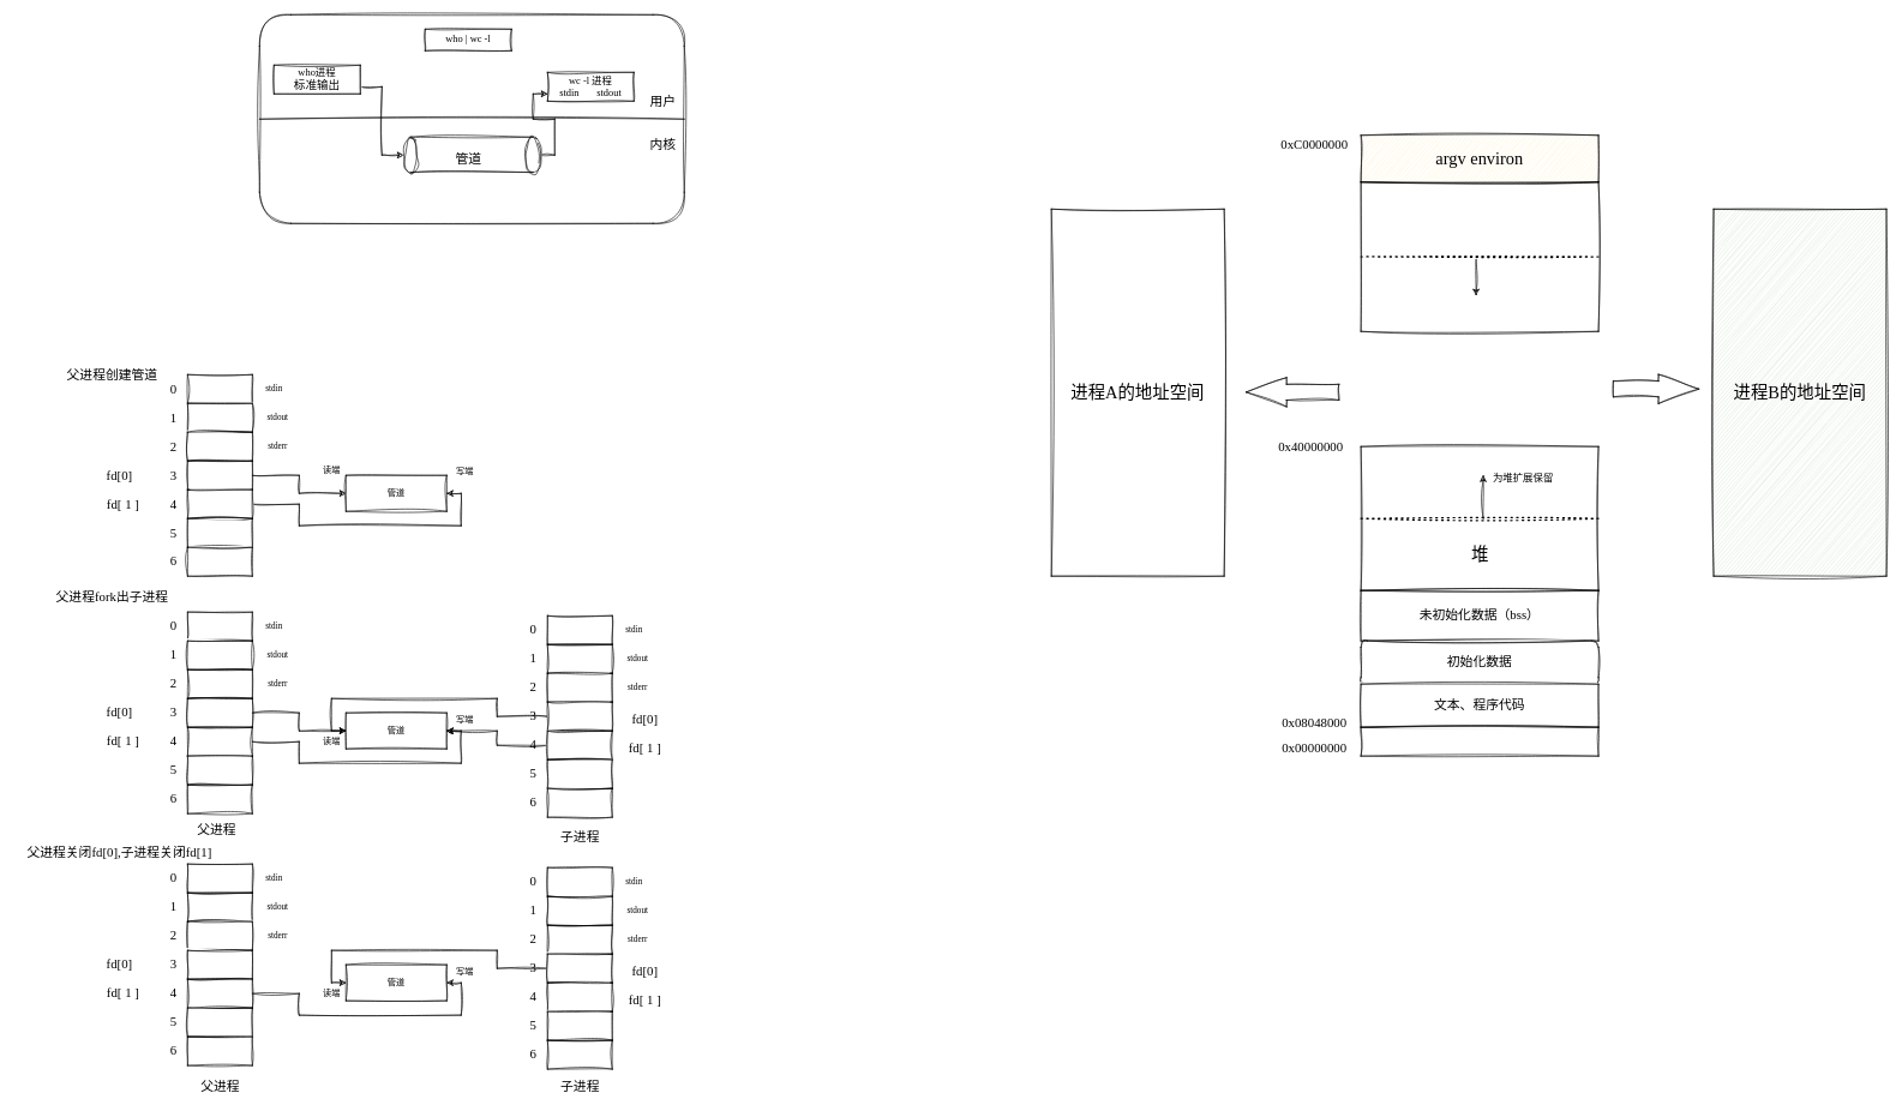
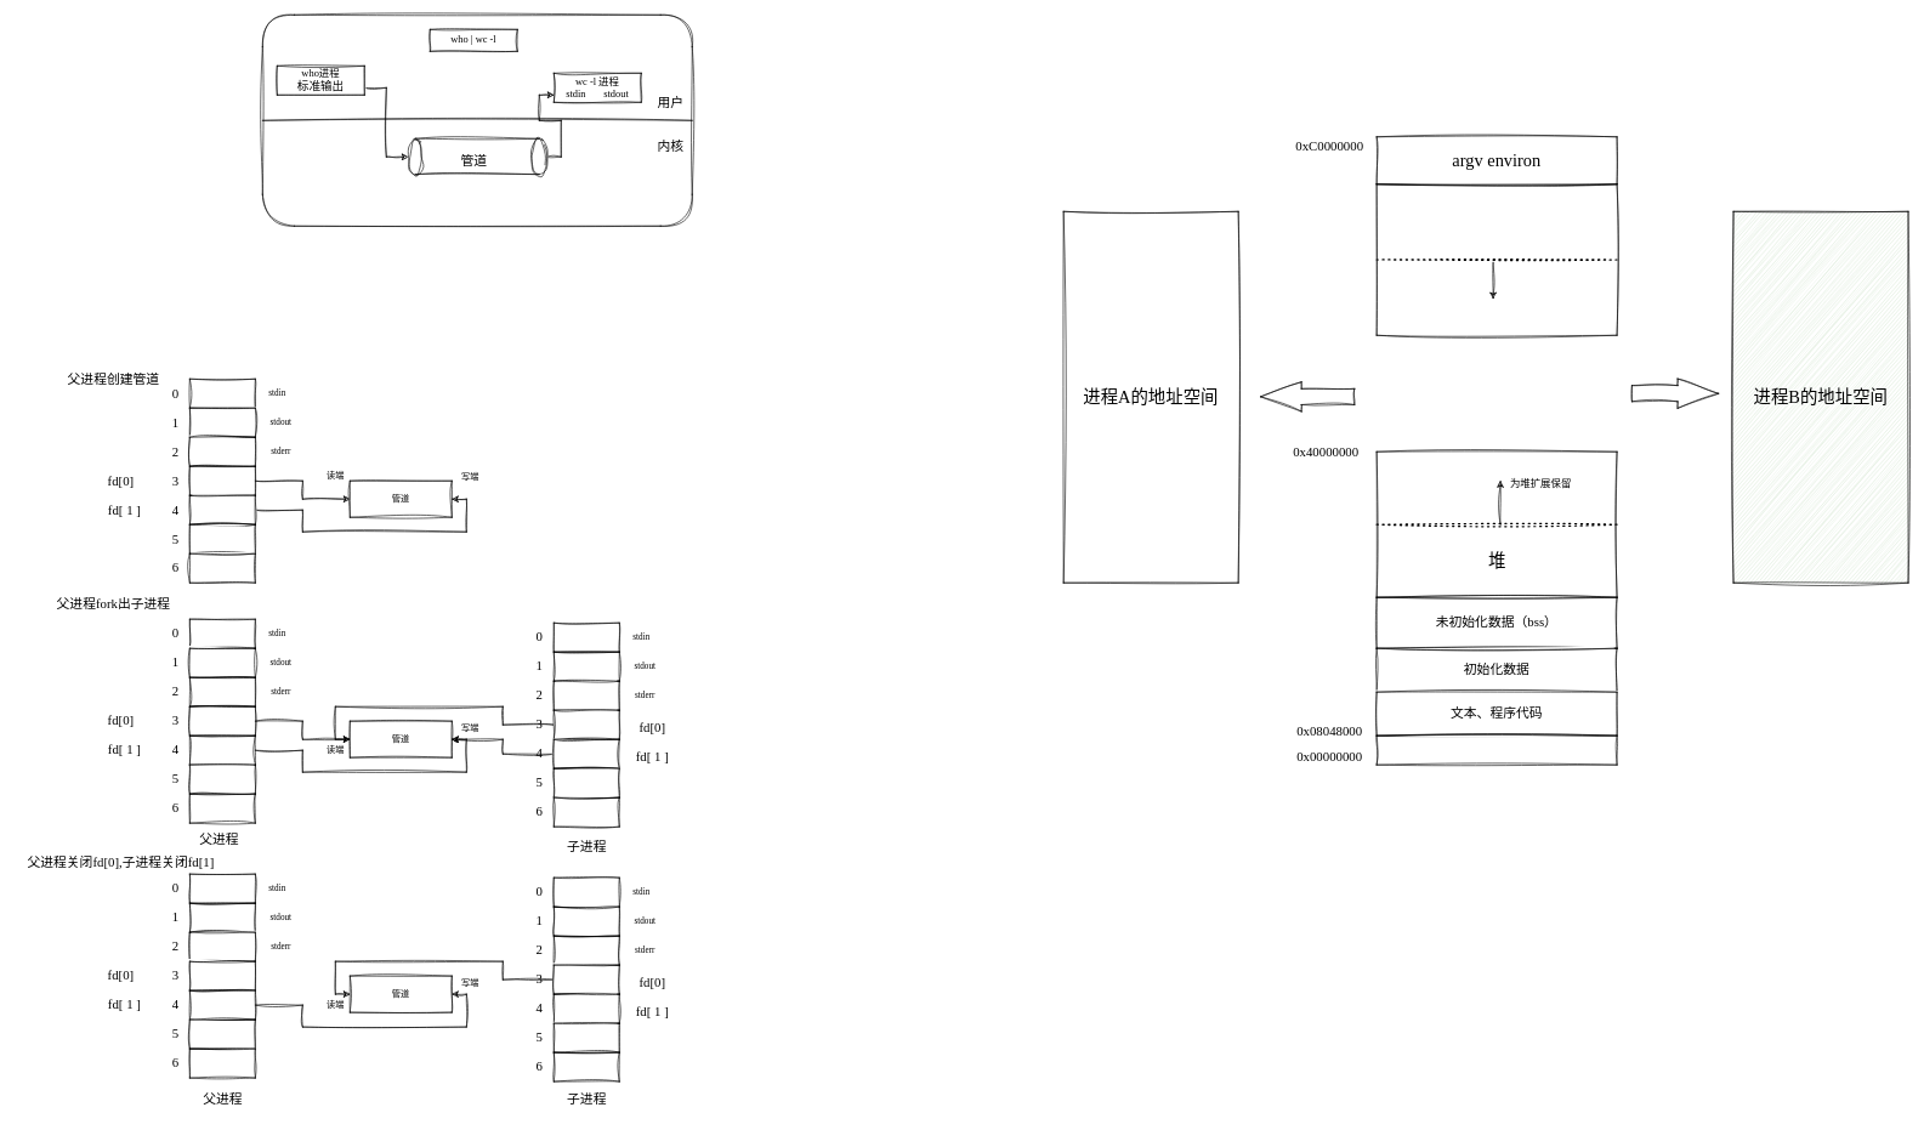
- <mxCell id="135" value="&lt;font style=&quot;font-size: 24px;&quot;&gt;argv environ&lt;/font&gt;" style="rounded=0;whiteSpace=wrap;html=1;sketch=1;hachureGap=4;jiggle=2;curveFitting=1;fontFamily=Architects Daughter;fontSource=https%3A%2F%2Ffonts.googleapis.com%2Fcss%3Ffamily%3DArchitects%2BDaughter;fillColor=#fff2cc;" vertex="1" parent="1"><mxGeometry x="1890" y="187.5" width="330" height="65" as="geometry" /></mxCell>
+ <mxCell id="135" value="&lt;font style=&quot;font-size: 24px;&quot;&gt;argv environ&lt;/font&gt;" style="rounded=0;whiteSpace=wrap;html=1;sketch=1;hachureGap=4;jiggle=2;curveFitting=1;fontFamily=Architects Daughter;fontSource=https%3A%2F%2Ffonts.googleapis.com%2Fcss%3Ffamily%3DArchitects%2BDaughter;" vertex="1" parent="1"><mxGeometry x="1890" y="187.5" width="330" height="65" as="geometry" /></mxCell>
- <mxCell id="139" value="&lt;font style=&quot;font-size: 18px;&quot;&gt;初始化数据&lt;/font&gt;" style="whiteSpace=wrap;html=1;sketch=1;hachureGap=4;jiggle=2;curveFitting=1;fontFamily=Architects Daughter;fontSource=https%3A%2F%2Ffonts.googleapis.com%2Fcss%3Ffamily%3DArchitects%2BDaughter;rounded=1;" vertex="1" parent="1"><mxGeometry x="1890" y="890" width="330" height="60" as="geometry" /></mxCell>
+ <mxCell id="139" value="&lt;font style=&quot;font-size: 18px;&quot;&gt;初始化数据&lt;/font&gt;" style="rounded=0;whiteSpace=wrap;html=1;sketch=1;hachureGap=4;jiggle=2;curveFitting=1;fontFamily=Architects Daughter;fontSource=https%3A%2F%2Ffonts.googleapis.com%2Fcss%3Ffamily%3DArchitects%2BDaughter;" vertex="1" parent="1"><mxGeometry x="1890" y="890" width="330" height="60" as="geometry" /></mxCell>
